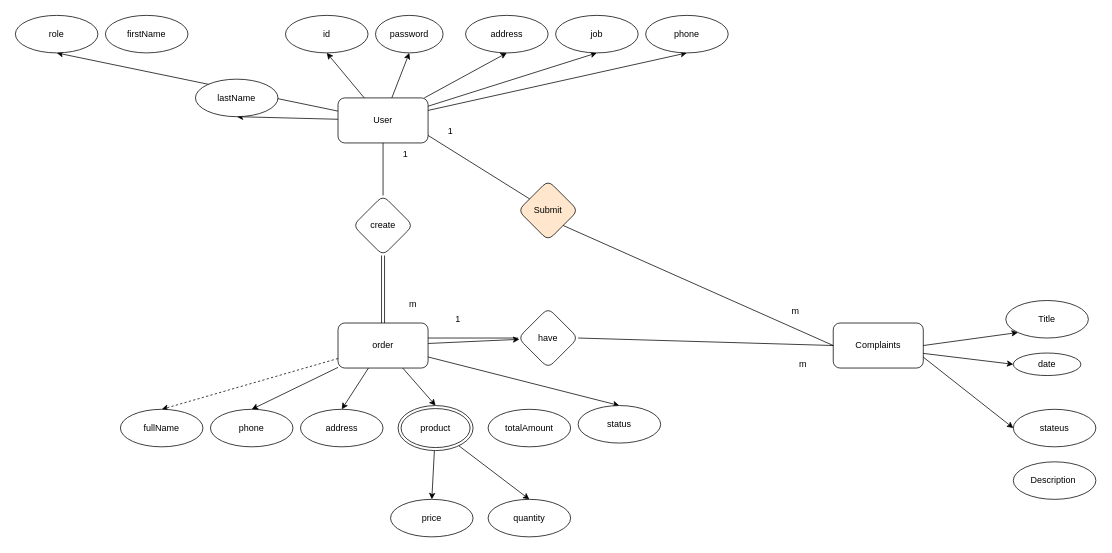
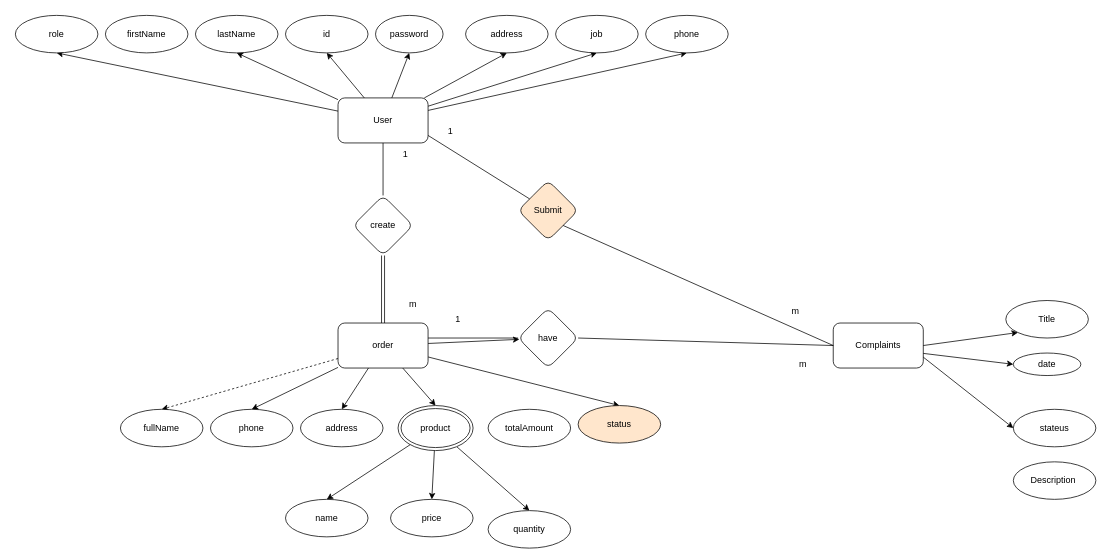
- <mxCell id="19" value="lastName" style="ellipse;whiteSpace=wrap;html=1;" parent="1" vertex="1"><mxGeometry x="260" y="105" width="110" height="50" as="geometry" /></mxCell>
+ <mxCell id="19" value="lastName" style="ellipse;whiteSpace=wrap;html=1;" parent="1" vertex="1"><mxGeometry x="260" y="20" width="110" height="50" as="geometry" /></mxCell>
- <mxCell id="37" value="status" style="ellipse;whiteSpace=wrap;html=1;" parent="1" vertex="1"><mxGeometry x="770" y="540" width="110" height="50" as="geometry" /></mxCell>
+ <mxCell id="37" value="status" style="ellipse;whiteSpace=wrap;html=1;fillColor=#ffe6cc;" parent="1" vertex="1"><mxGeometry x="770" y="540" width="110" height="50" as="geometry" /></mxCell>
+ <mxCell id="29" style="edgeStyle=none;html=1;entryX=0.5;entryY=0;entryDx=0;entryDy=0;" parent="1" source="32" target="33" edge="1"><mxGeometry relative="1" as="geometry" /></mxCell>
+ <mxCell id="33" value="name" style="ellipse;whiteSpace=wrap;html=1;" parent="1" vertex="1"><mxGeometry x="380" y="665" width="110" height="50" as="geometry" /></mxCell>
- <mxCell id="35" value="quantity" style="ellipse;whiteSpace=wrap;html=1;" parent="1" vertex="1"><mxGeometry x="650" y="665" width="110" height="50" as="geometry" /></mxCell>
+ <mxCell id="35" value="quantity" style="ellipse;whiteSpace=wrap;html=1;" parent="1" vertex="1"><mxGeometry x="650" y="680" width="110" height="50" as="geometry" /></mxCell>
